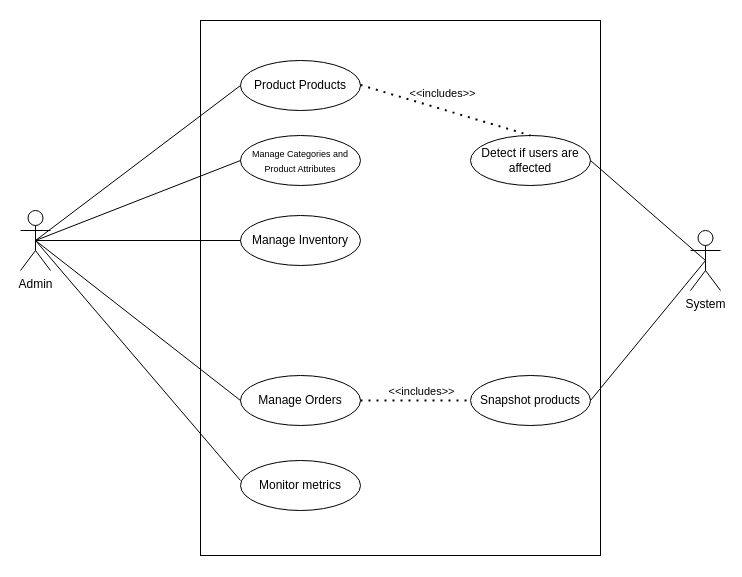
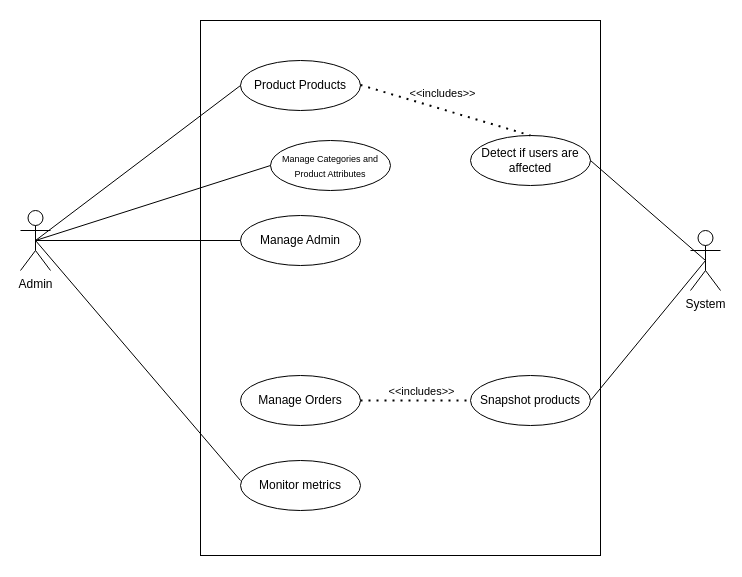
- <mxCell id="4" value="&lt;font style=&quot;font-size: 9px;&quot;&gt;Manage Categories and Product Attributes&lt;/font&gt;" style="ellipse;whiteSpace=wrap;html=1;" parent="1" vertex="1"><mxGeometry x="240" y="135" width="120" height="50" as="geometry" /></mxCell>
+ <mxCell id="4" value="&lt;font style=&quot;font-size: 9px;&quot;&gt;Manage Categories and Product Attributes&lt;/font&gt;" style="ellipse;whiteSpace=wrap;html=1;" parent="1" vertex="1"><mxGeometry x="270" y="140" width="120" height="50" as="geometry" /></mxCell>
- <mxCell id="5" value="Manage Inventory" style="ellipse;whiteSpace=wrap;html=1;" parent="1" vertex="1"><mxGeometry x="240" y="215" width="120" height="50" as="geometry" /></mxCell>
+ <mxCell id="5" value="Manage Admin" style="ellipse;whiteSpace=wrap;html=1;" parent="1" vertex="1"><mxGeometry x="240" y="215" width="120" height="50" as="geometry" /></mxCell>
- <mxCell id="15" value="" style="endArrow=none;html=1;rounded=0;entryX=0;entryY=0.5;entryDx=0;entryDy=0;exitX=0.5;exitY=0.5;exitDx=0;exitDy=0;exitPerimeter=0;" parent="1" source="2" target="6" edge="1"><mxGeometry width="50" height="50" relative="1" as="geometry"><mxPoint x="45" y="250" as="sourcePoint" /><mxPoint x="250" y="330" as="targetPoint" /></mxGeometry></mxCell>
